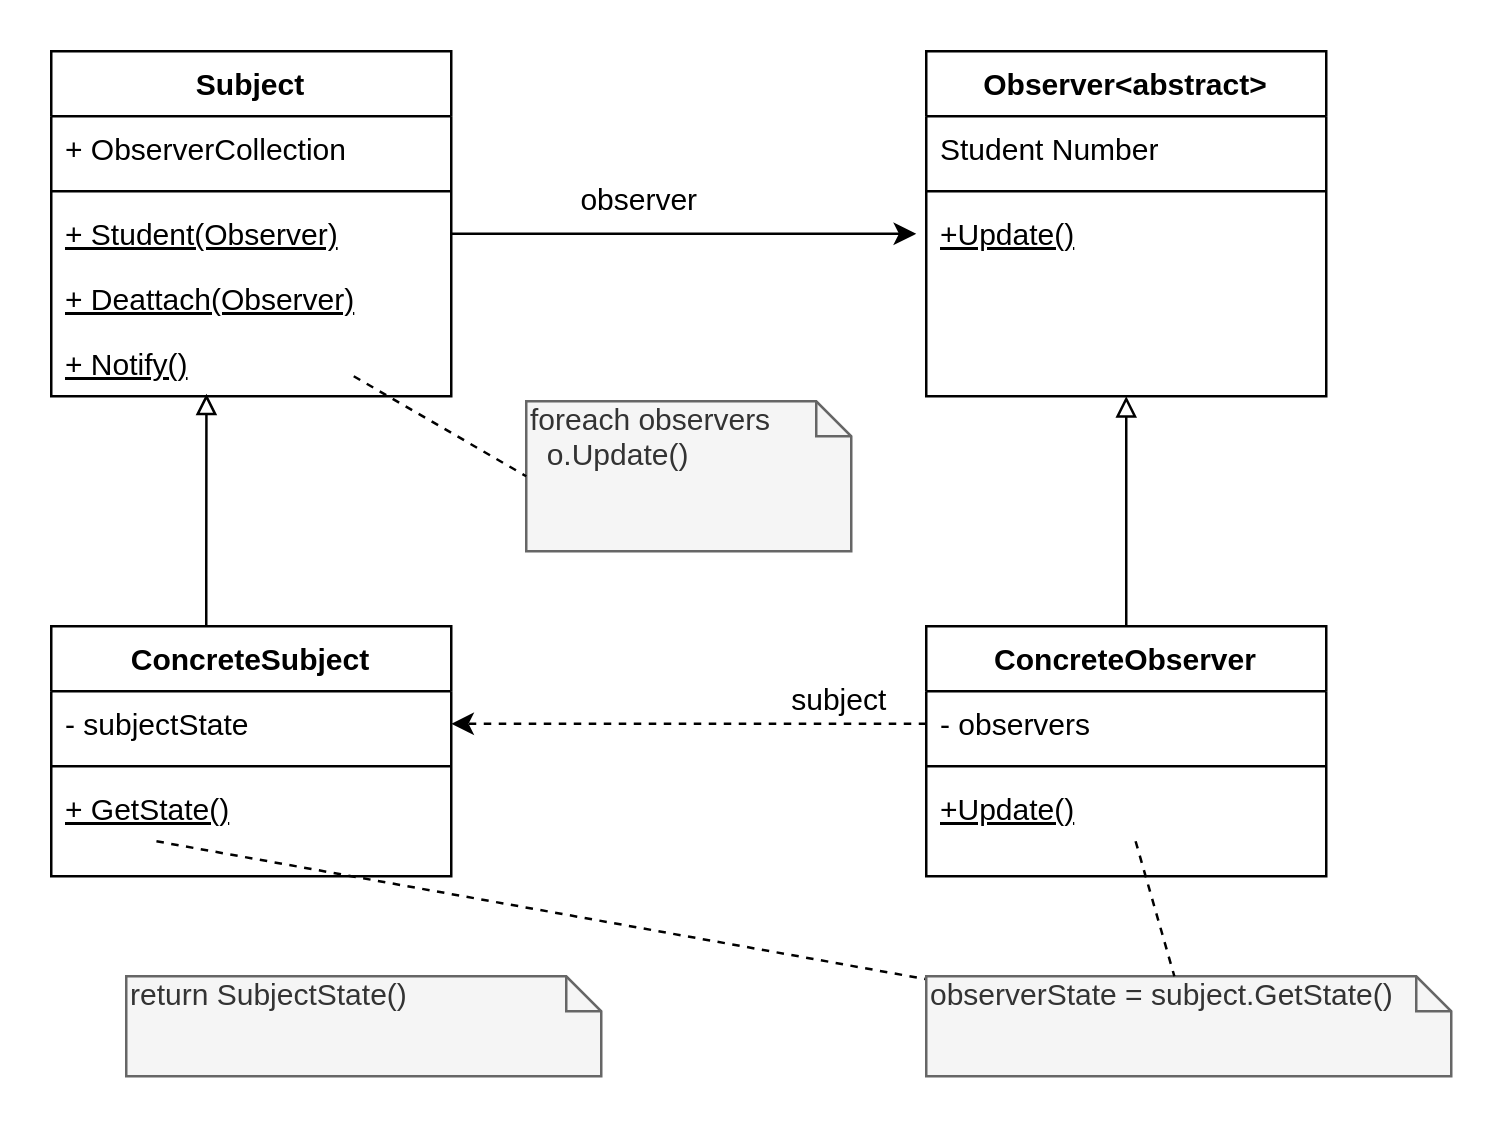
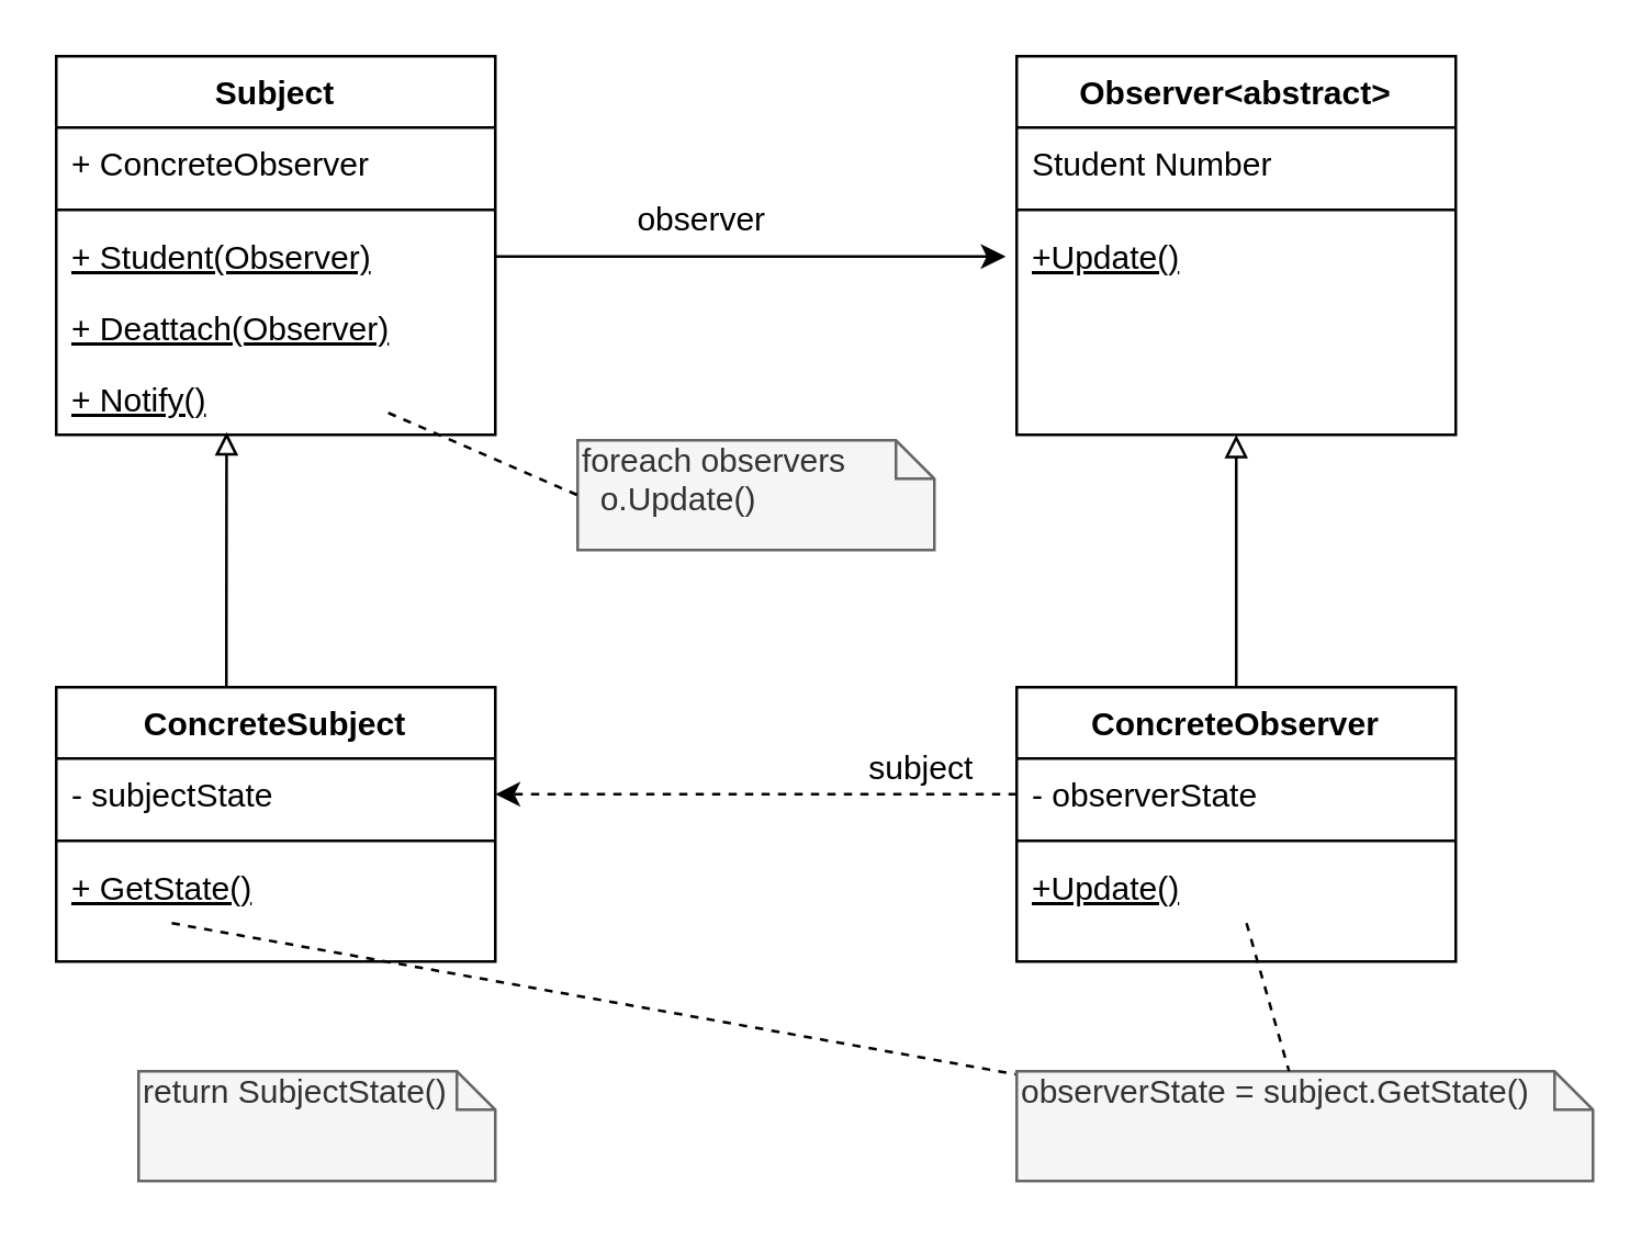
- <mxCell id="19" value="+ ObserverCollection" style="text;align=left;verticalAlign=top;spacingLeft=4;spacingRight=4;overflow=hidden;rotatable=0;points=[[0,0.5],[1,0.5]];portConstraint=eastwest;" vertex="1" parent="18"><mxGeometry y="26" width="160" height="26" as="geometry" /></mxCell>
+ <mxCell id="19" value="+ ConcreteObserver" style="text;align=left;verticalAlign=top;spacingLeft=4;spacingRight=4;overflow=hidden;rotatable=0;points=[[0,0.5],[1,0.5]];portConstraint=eastwest;" vertex="1" parent="18"><mxGeometry y="26" width="160" height="26" as="geometry" /></mxCell>
- <mxCell id="8" value="foreach observers&lt;br&gt;&amp;nbsp; o.Update()" style="shape=note;whiteSpace=wrap;html=1;size=14;verticalAlign=top;align=left;spacingTop=-6;fillColor=#f5f5f5;strokeColor=#666666;fontColor=#333333;" vertex="1" parent="1"><mxGeometry x="210" y="160" width="130" height="60" as="geometry" /></mxCell>
+ <mxCell id="8" value="foreach observers&lt;br&gt;&amp;nbsp; o.Update()" style="shape=note;whiteSpace=wrap;html=1;size=14;verticalAlign=top;align=left;spacingTop=-6;fillColor=#f5f5f5;strokeColor=#666666;fontColor=#333333;" vertex="1" parent="1"><mxGeometry x="210" y="160" width="130" height="40" as="geometry" /></mxCell>
- <mxCell id="25" value="- observers" style="text;align=left;verticalAlign=top;spacingLeft=4;spacingRight=4;overflow=hidden;rotatable=0;points=[[0,0.5],[1,0.5]];portConstraint=eastwest;" vertex="1" parent="24"><mxGeometry y="26" width="160" height="26" as="geometry" /></mxCell>
+ <mxCell id="25" value="- observerState" style="text;align=left;verticalAlign=top;spacingLeft=4;spacingRight=4;overflow=hidden;rotatable=0;points=[[0,0.5],[1,0.5]];portConstraint=eastwest;" vertex="1" parent="24"><mxGeometry y="26" width="160" height="26" as="geometry" /></mxCell>
- <mxCell id="10" value="return SubjectState()" style="shape=note;whiteSpace=wrap;html=1;size=14;verticalAlign=top;align=left;spacingTop=-6;fillColor=#f5f5f5;strokeColor=#666666;fontColor=#333333;" vertex="1" parent="1"><mxGeometry x="50" y="390" width="190" height="40" as="geometry" /></mxCell>
+ <mxCell id="10" value="return SubjectState()" style="shape=note;whiteSpace=wrap;html=1;size=14;verticalAlign=top;align=left;spacingTop=-6;fillColor=#f5f5f5;strokeColor=#666666;fontColor=#333333;" vertex="1" parent="1"><mxGeometry x="50" y="390" width="130" height="40" as="geometry" /></mxCell>
